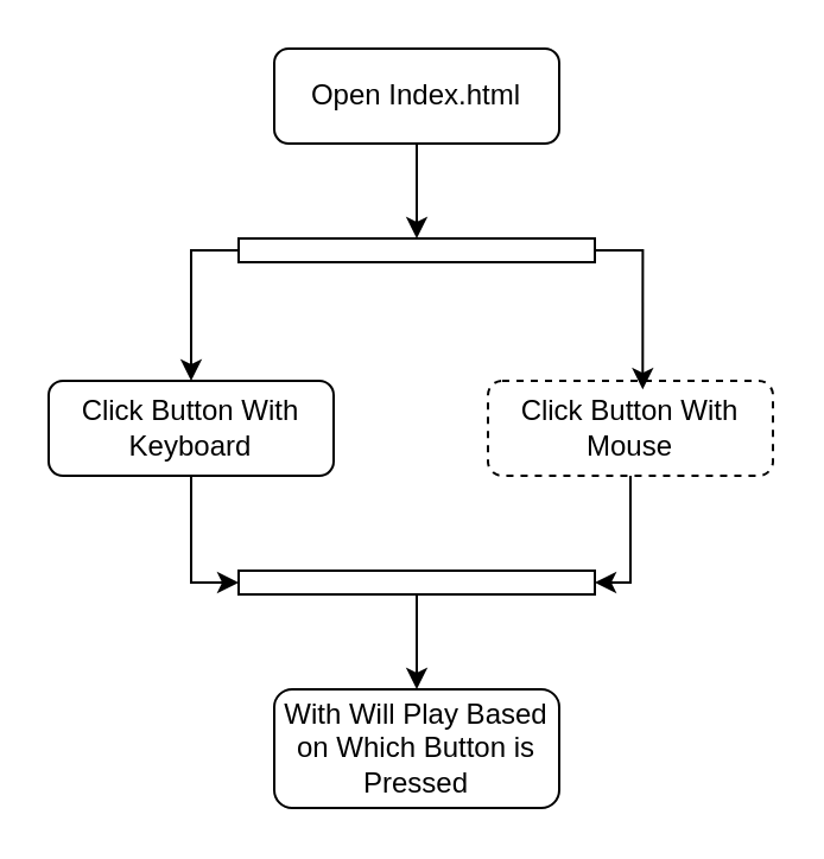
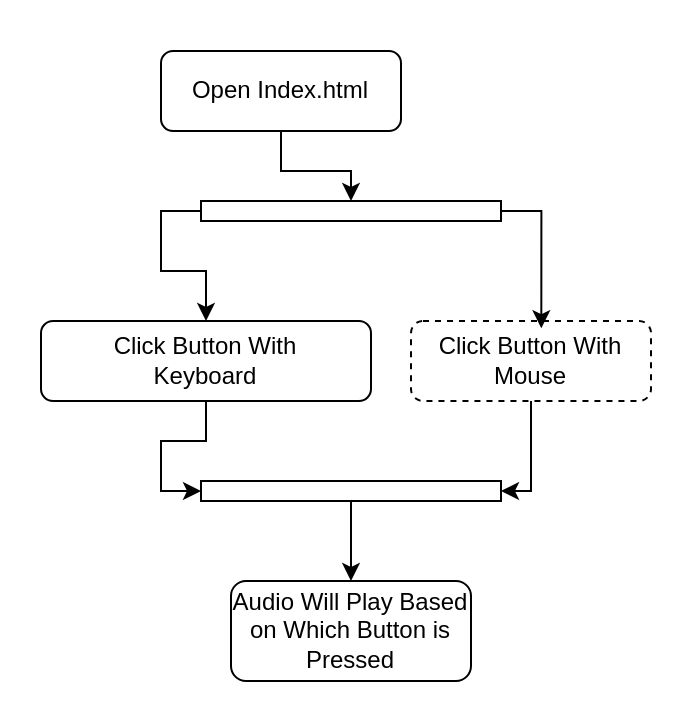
- <mxCell id="3" value="Open Index.html" style="rounded=1;whiteSpace=wrap;html=1;fontSize=12;glass=0;strokeWidth=1;shadow=0;" vertex="1" parent="1"><mxGeometry x="115" y="20" width="120" height="40" as="geometry" /></mxCell>
+ <mxCell id="3" value="Open Index.html" style="rounded=1;whiteSpace=wrap;html=1;fontSize=12;glass=0;strokeWidth=1;shadow=0;" vertex="1" parent="1"><mxGeometry x="80" y="25" width="120" height="40" as="geometry" /></mxCell>
- <mxCell id="7" value="Click Button With&lt;div&gt;Keyboard&lt;/div&gt;" style="rounded=1;whiteSpace=wrap;html=1;fontSize=12;glass=0;strokeWidth=1;shadow=0;" vertex="1" parent="1"><mxGeometry x="20" y="160" width="120" height="40" as="geometry" /></mxCell>
+ <mxCell id="7" value="Click Button With&lt;div&gt;Keyboard&lt;/div&gt;" style="rounded=1;whiteSpace=wrap;html=1;fontSize=12;glass=0;strokeWidth=1;shadow=0;" vertex="1" parent="1"><mxGeometry x="20" y="160" width="165" height="40" as="geometry" /></mxCell>
- <mxCell id="13" value="With Will Play Based on Which Button is Pressed" style="rounded=1;whiteSpace=wrap;html=1;fontSize=12;glass=0;strokeWidth=1;shadow=0;" vertex="1" parent="1"><mxGeometry x="115" y="290" width="120" height="50" as="geometry" /></mxCell>
+ <mxCell id="13" value="Audio Will Play Based on Which Button is Pressed" style="rounded=1;whiteSpace=wrap;html=1;fontSize=12;glass=0;strokeWidth=1;shadow=0;" vertex="1" parent="1"><mxGeometry x="115" y="290" width="120" height="50" as="geometry" /></mxCell>
